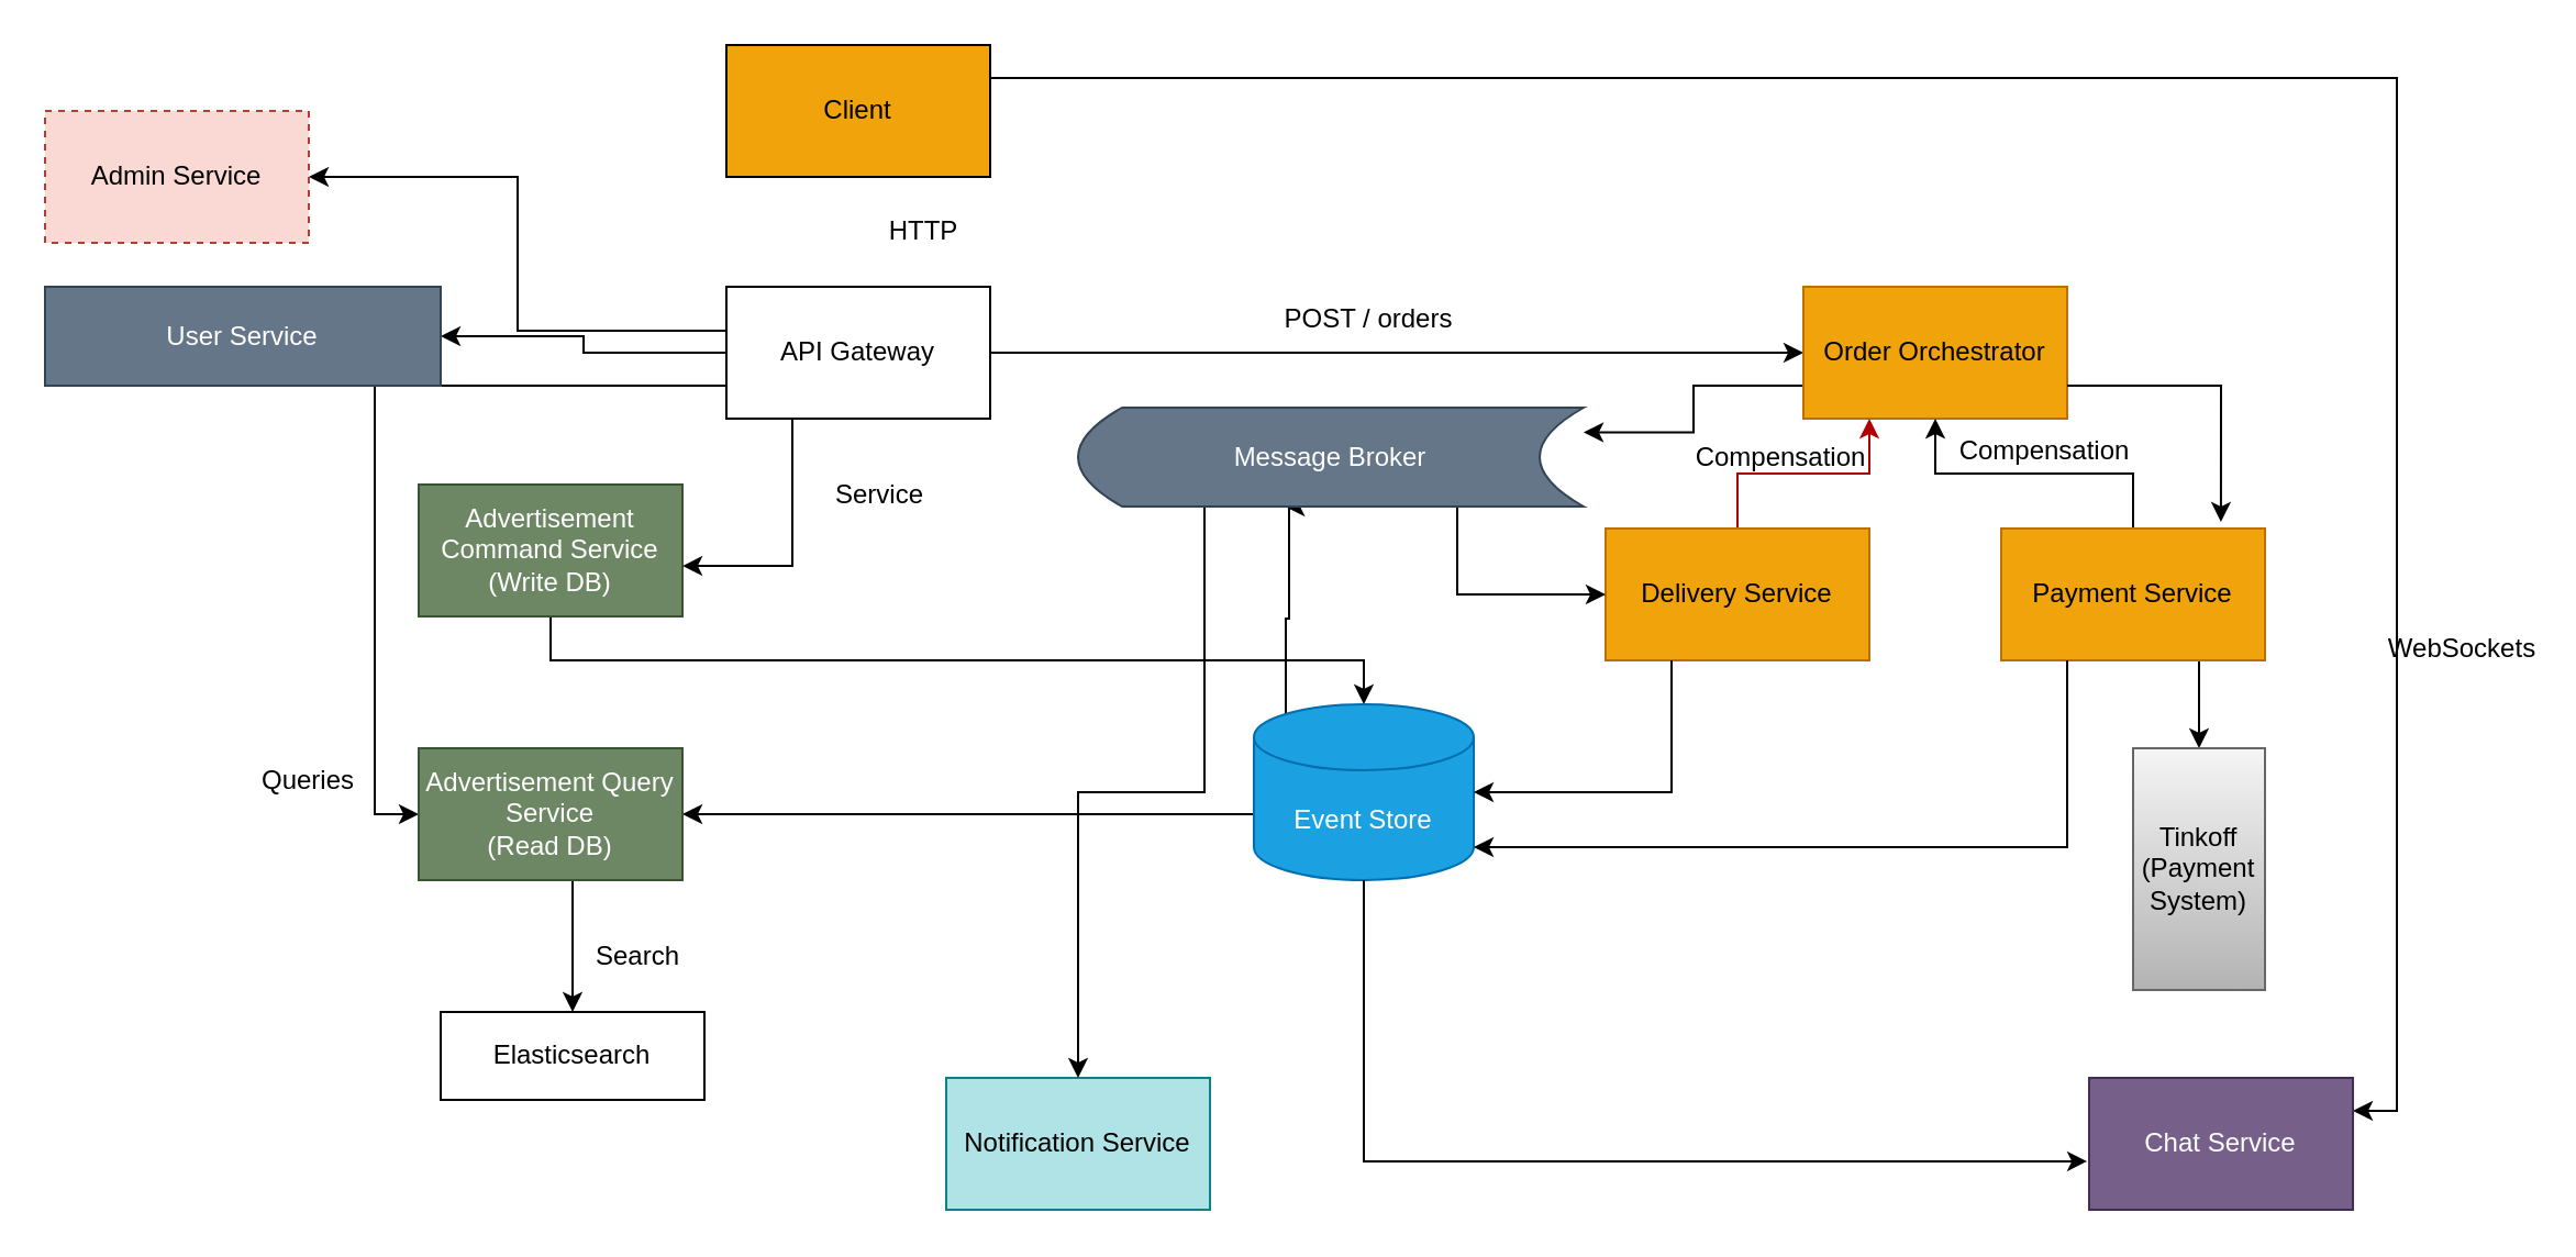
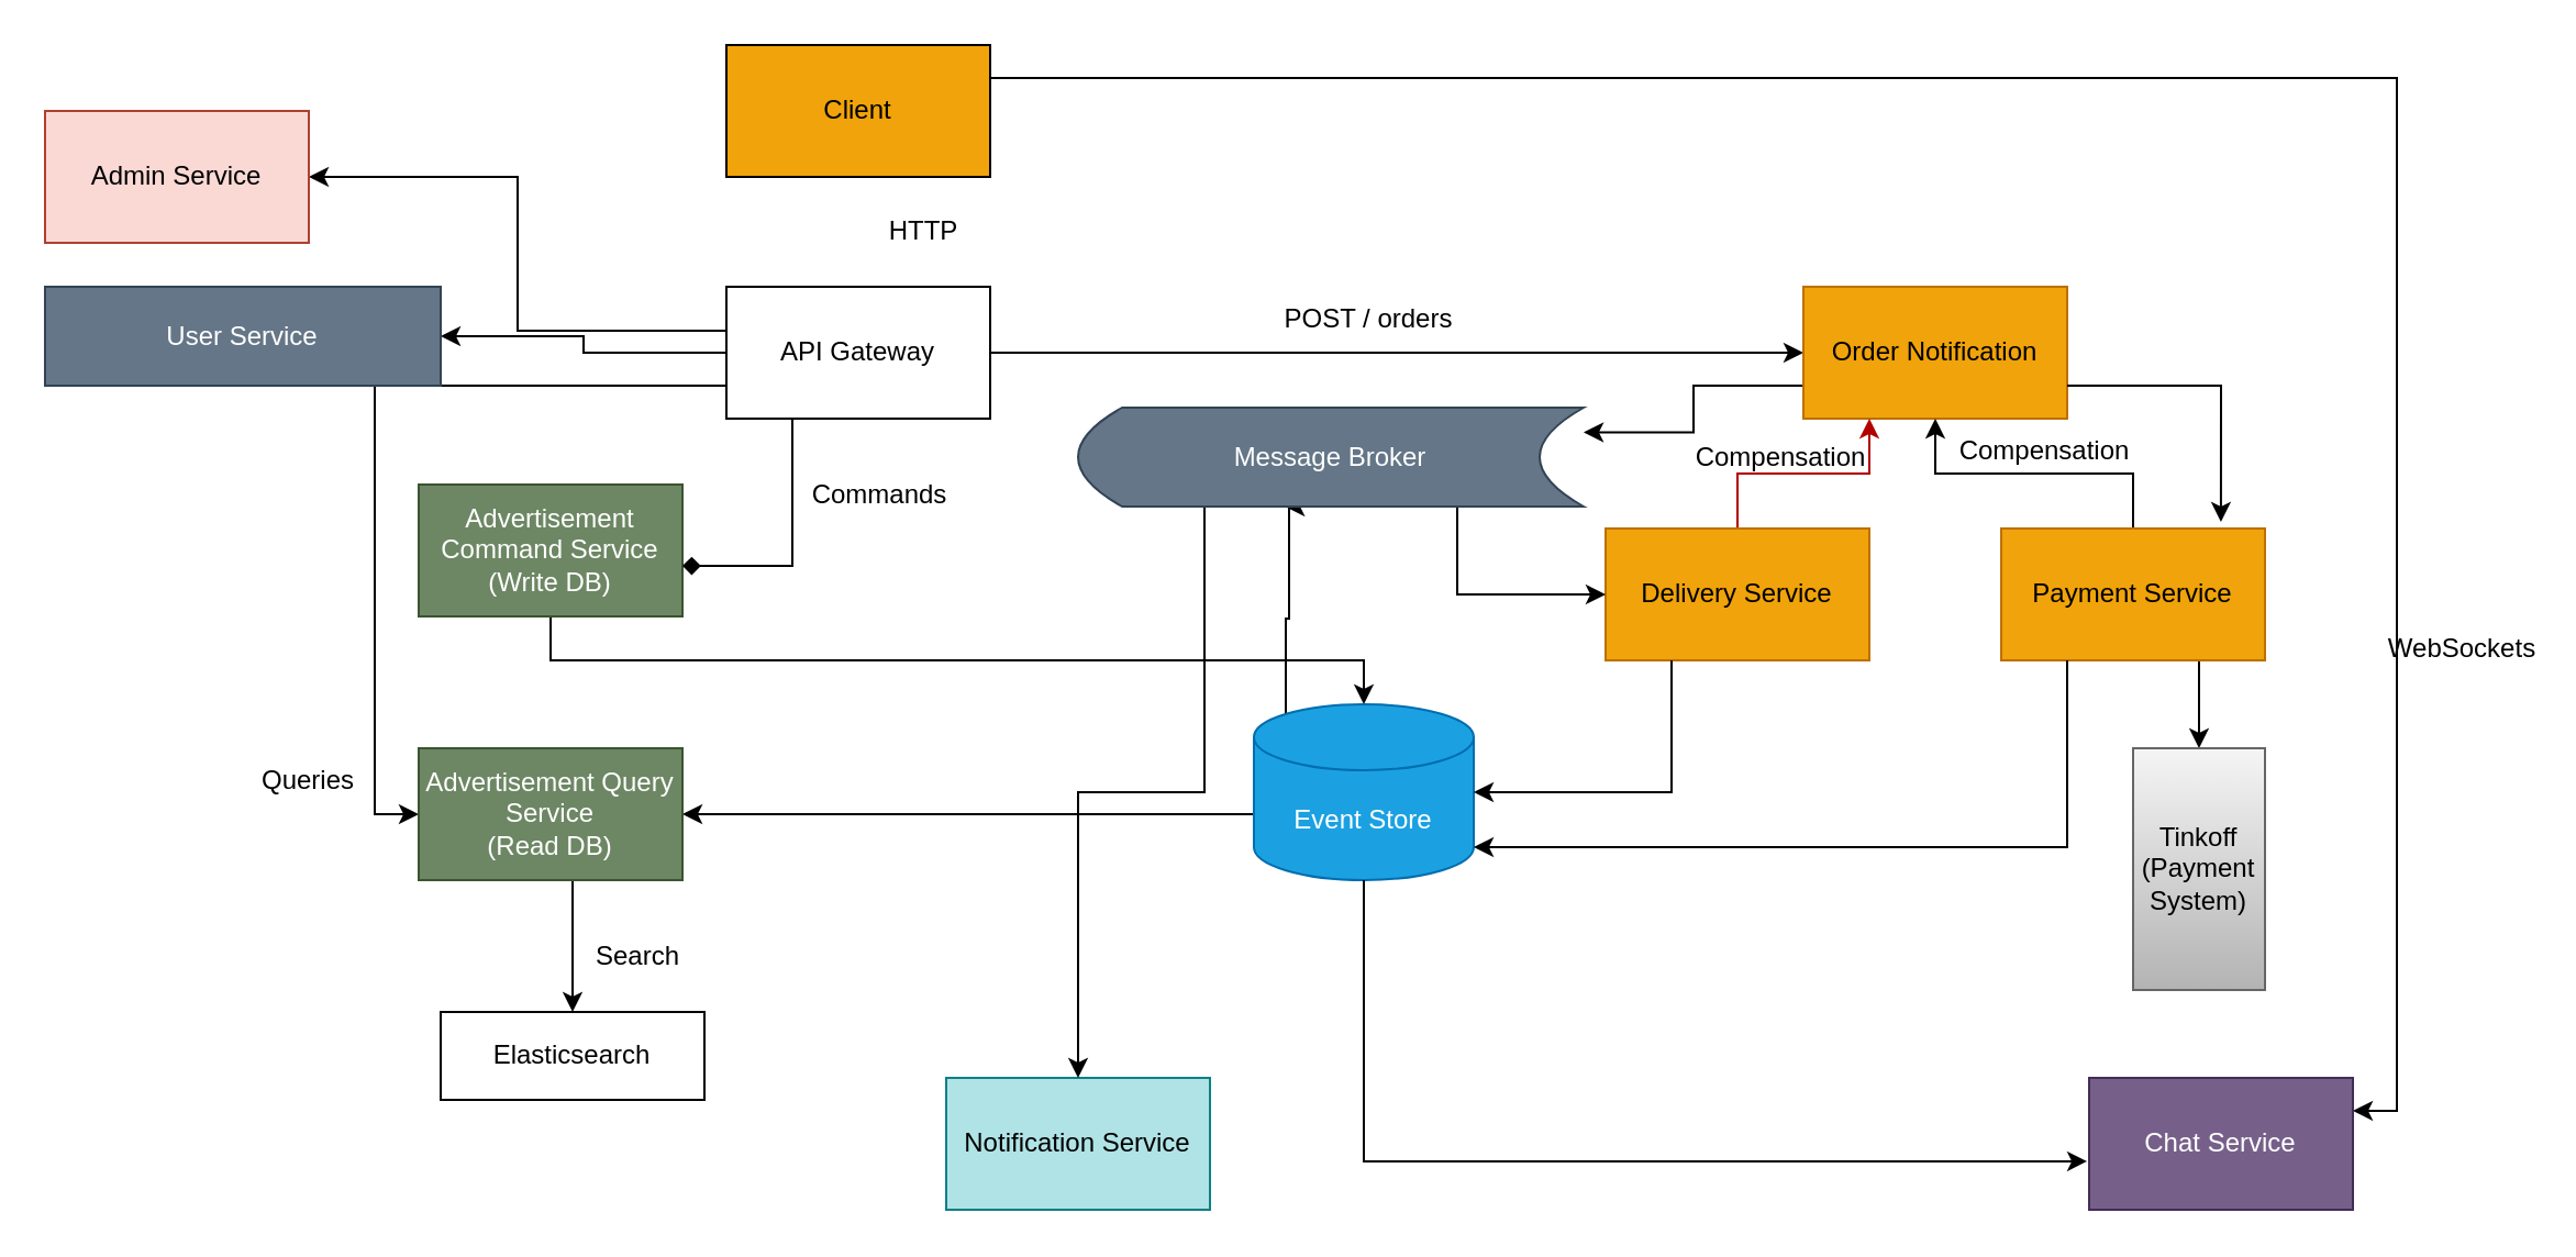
- <mxCell id="43" value="Admin Service" style="rounded=0;whiteSpace=wrap;html=1;fillColor=#fad9d5;strokeColor=#ae4132;dashed=1;" vertex="1" parent="1"><mxGeometry x="20" y="50" width="120" height="60" as="geometry" /></mxCell>
+ <mxCell id="43" value="Admin Service" style="rounded=0;whiteSpace=wrap;html=1;fillColor=#fad9d5;strokeColor=#ae4132;" vertex="1" parent="1"><mxGeometry x="20" y="50" width="120" height="60" as="geometry" /></mxCell>
- <mxCell id="26" value="Order Orchestrator" style="rounded=0;whiteSpace=wrap;html=1;fillColor=#f0a30a;fontColor=#000000;strokeColor=#BD7000;" parent="1" vertex="1"><mxGeometry x="820" y="130" width="120" height="60" as="geometry" /></mxCell>
+ <mxCell id="26" value="Order Notification" style="rounded=0;whiteSpace=wrap;html=1;fillColor=#f0a30a;fontColor=#000000;strokeColor=#BD7000;" parent="1" vertex="1"><mxGeometry x="820" y="130" width="120" height="60" as="geometry" /></mxCell>
- <mxCell id="13" value="Service" style="text;strokeColor=none;align=center;fillColor=none;html=1;verticalAlign=middle;whiteSpace=wrap;rounded=0;" parent="1" vertex="1"><mxGeometry x="370" y="210" width="60" height="30" as="geometry" /></mxCell>
+ <mxCell id="13" value="Commands" style="text;strokeColor=none;align=center;fillColor=none;html=1;verticalAlign=middle;whiteSpace=wrap;rounded=0;" parent="1" vertex="1"><mxGeometry x="370" y="210" width="60" height="30" as="geometry" /></mxCell>
- <mxCell id="12" style="edgeStyle=orthogonalEdgeStyle;rounded=0;orthogonalLoop=1;jettySize=auto;html=1;exitX=0.25;exitY=1;exitDx=0;exitDy=0;entryX=1;entryY=0.617;entryDx=0;entryDy=0;entryPerimeter=0;" parent="1" source="8" target="11" edge="1"><mxGeometry relative="1" as="geometry" /></mxCell>
+ <mxCell id="12" style="edgeStyle=orthogonalEdgeStyle;rounded=0;orthogonalLoop=1;jettySize=auto;html=1;exitX=0.25;exitY=1;exitDx=0;exitDy=0;entryX=1;entryY=0.617;entryDx=0;entryDy=0;entryPerimeter=0;endArrow=diamond;" parent="1" source="8" target="11" edge="1"><mxGeometry relative="1" as="geometry" /></mxCell>
